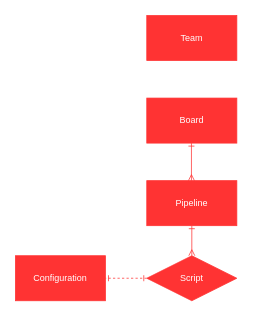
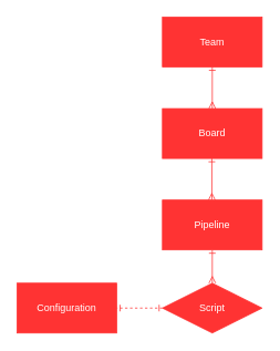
+ <mxCell id="2" style="html=1;entryX=0.5;entryY=0;entryDx=0;entryDy=0;endArrow=ERmany;endFill=0;startArrow=ERone;startFill=0;strokeColor=#FF3333;" parent="1" source="3" target="4" edge="1"><mxGeometry relative="1" as="geometry" /></mxCell>
